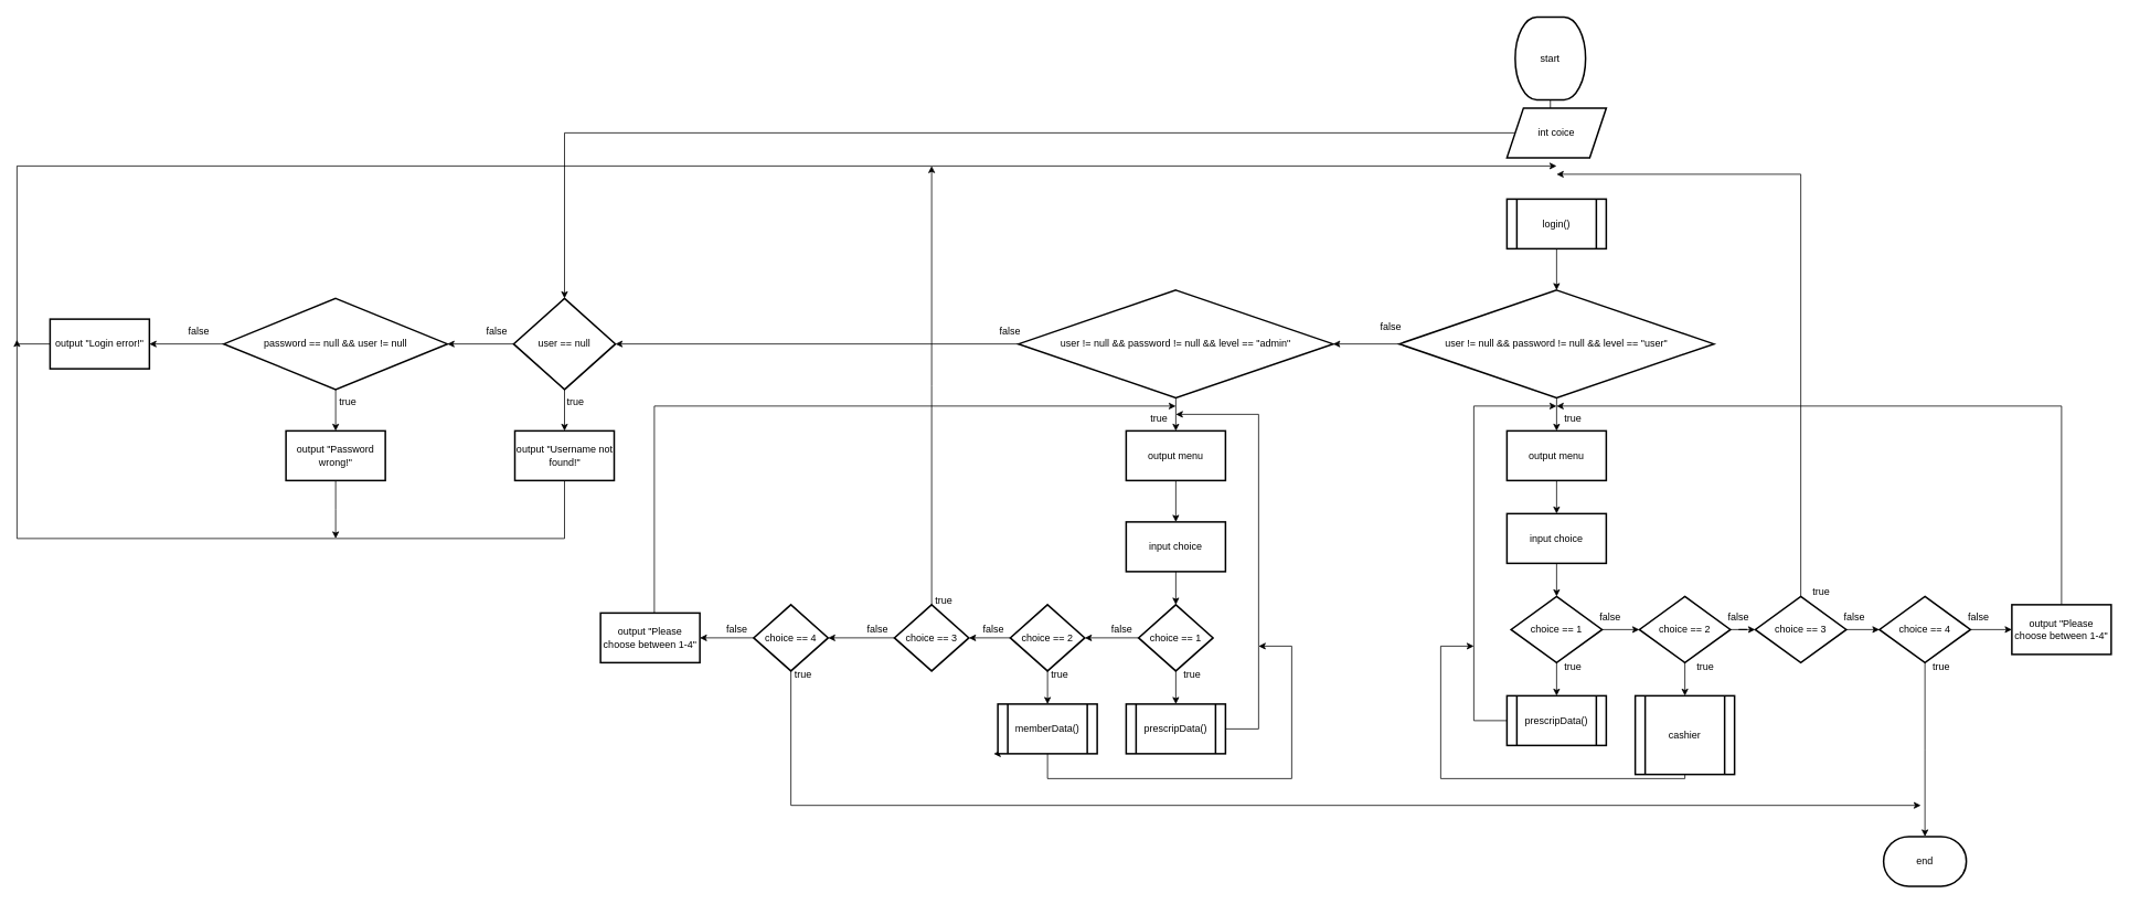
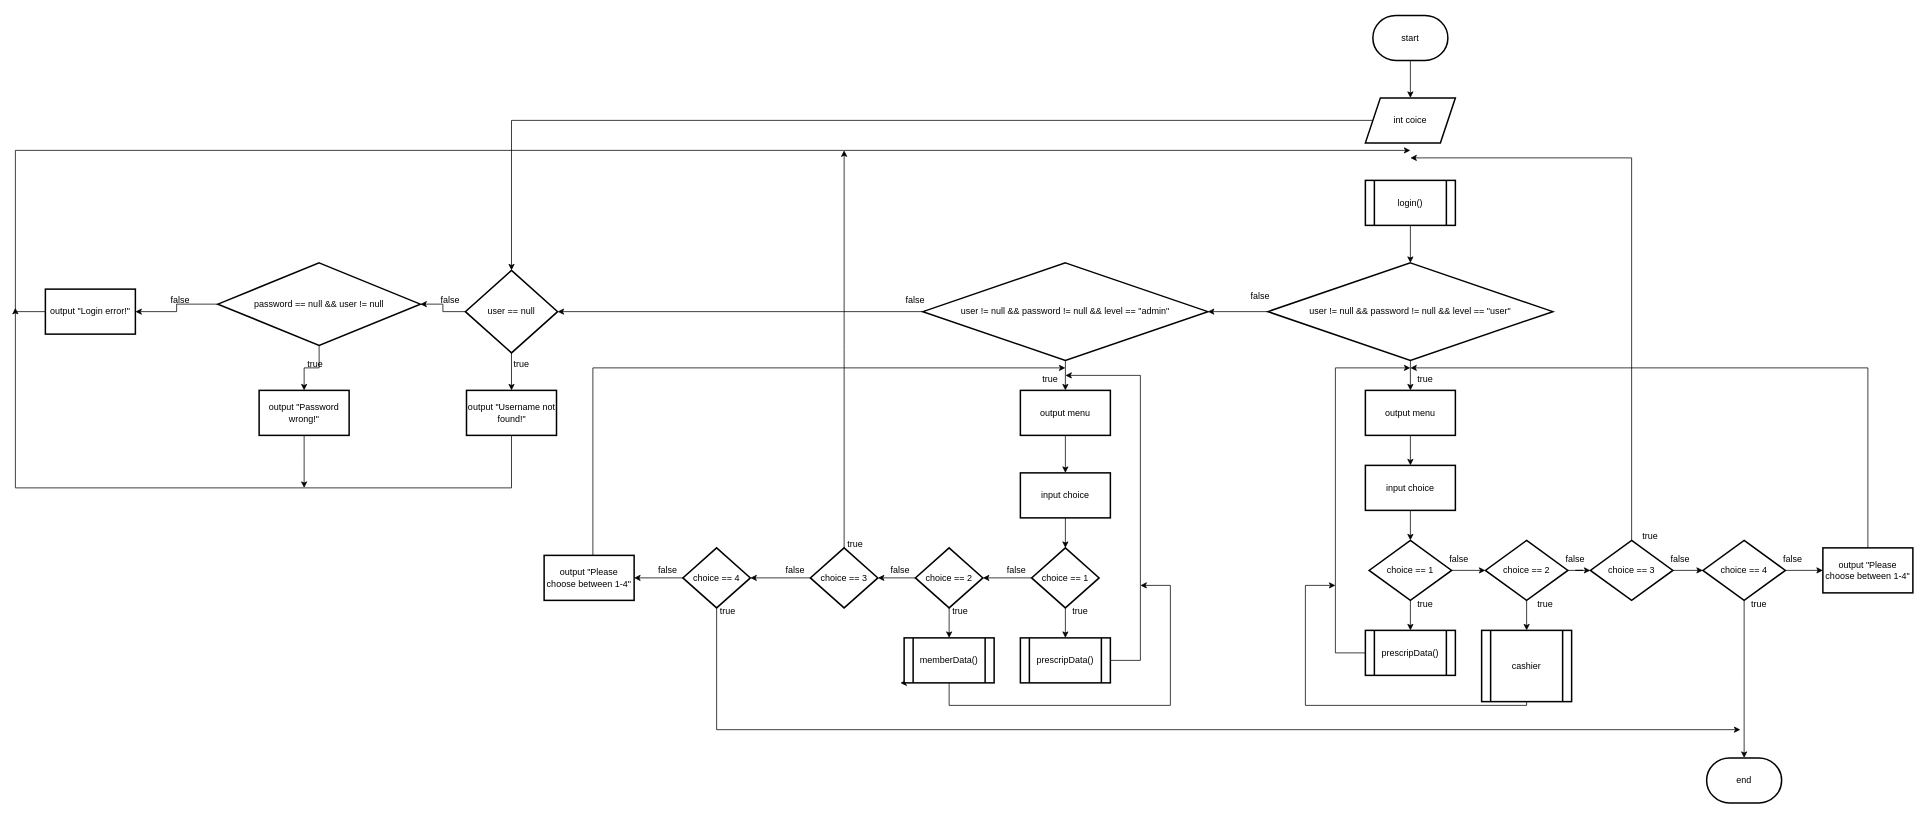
- <mxCell id="3" value="start" style="strokeWidth=2;html=1;shape=mxgraph.flowchart.terminator;whiteSpace=wrap;" vertex="1" parent="1"><mxGeometry x="1830" y="20" width="85" height="100" as="geometry" /></mxCell>
+ <mxCell id="3" value="start" style="strokeWidth=2;html=1;shape=mxgraph.flowchart.terminator;whiteSpace=wrap;" vertex="1" parent="1"><mxGeometry x="1830" y="20" width="100" height="60" as="geometry" /></mxCell>
- <mxCell id="78" value="password == null &amp;amp;&amp;amp; user != null" style="rhombus;whiteSpace=wrap;html=1;strokeWidth=2;" vertex="1" parent="1"><mxGeometry x="270" y="360" width="270" height="110" as="geometry" /></mxCell>
+ <mxCell id="78" value="password == null &amp;amp;&amp;amp; user != null" style="rhombus;whiteSpace=wrap;html=1;strokeWidth=2;" vertex="1" parent="1"><mxGeometry x="290" y="350" width="270" height="110" as="geometry" /></mxCell>
